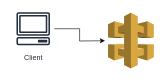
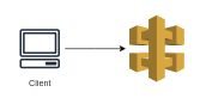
- <mxCell id="3" value="Client" style="sketch=0;outlineConnect=0;fontColor=#232F3E;gradientColor=none;strokeColor=#232F3E;fillColor=#ffffff;dashed=0;verticalLabelPosition=bottom;verticalAlign=top;align=center;html=1;fontSize=12;fontStyle=0;aspect=fixed;shape=mxgraph.aws4.resourceIcon;resIcon=mxgraph.aws4.client;" vertex="1" parent="1"><mxGeometry x="20" y="12" width="70" height="70" as="geometry" /></mxCell>
+ <mxCell id="3" value="Client" style="sketch=0;outlineConnect=0;fontColor=#232F3E;gradientColor=none;strokeColor=#232F3E;fillColor=#ffffff;dashed=0;verticalLabelPosition=bottom;verticalAlign=top;align=center;html=1;fontSize=12;fontStyle=0;aspect=fixed;shape=mxgraph.aws4.resourceIcon;resIcon=mxgraph.aws4.client;" vertex="1" parent="1"><mxGeometry x="20" y="32" width="70" height="70" as="geometry" /></mxCell>
